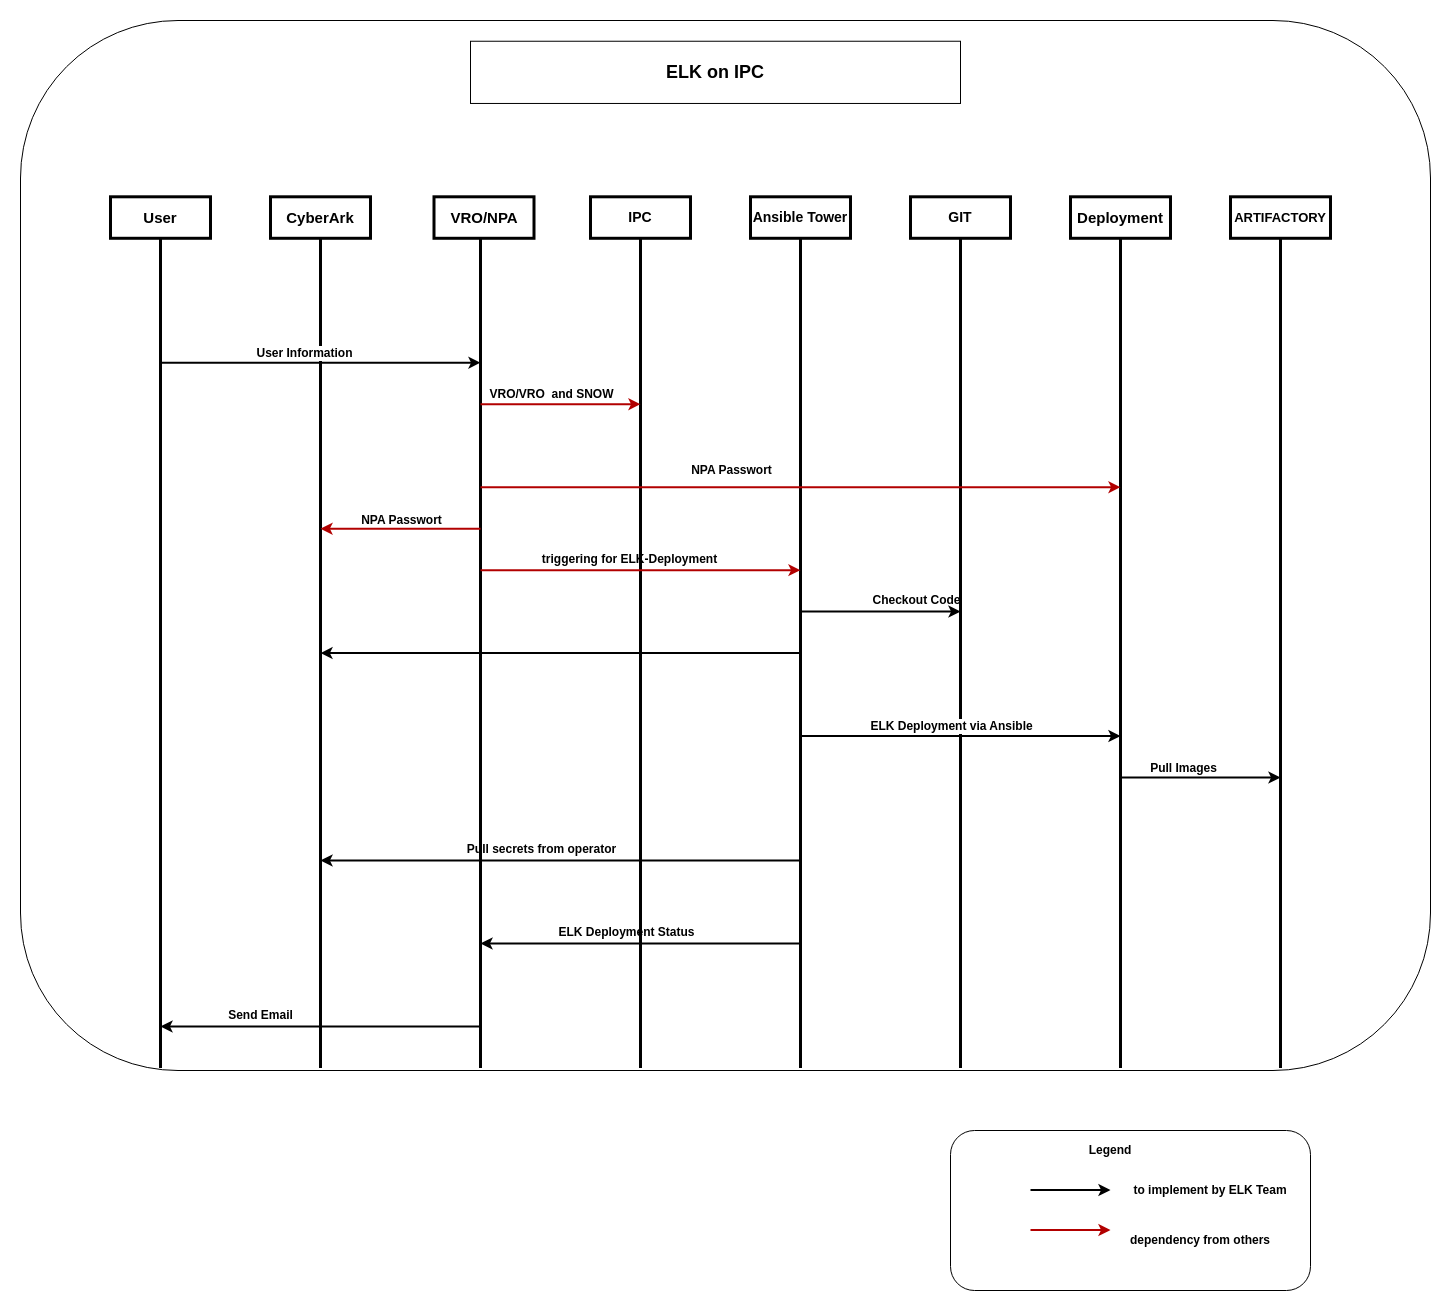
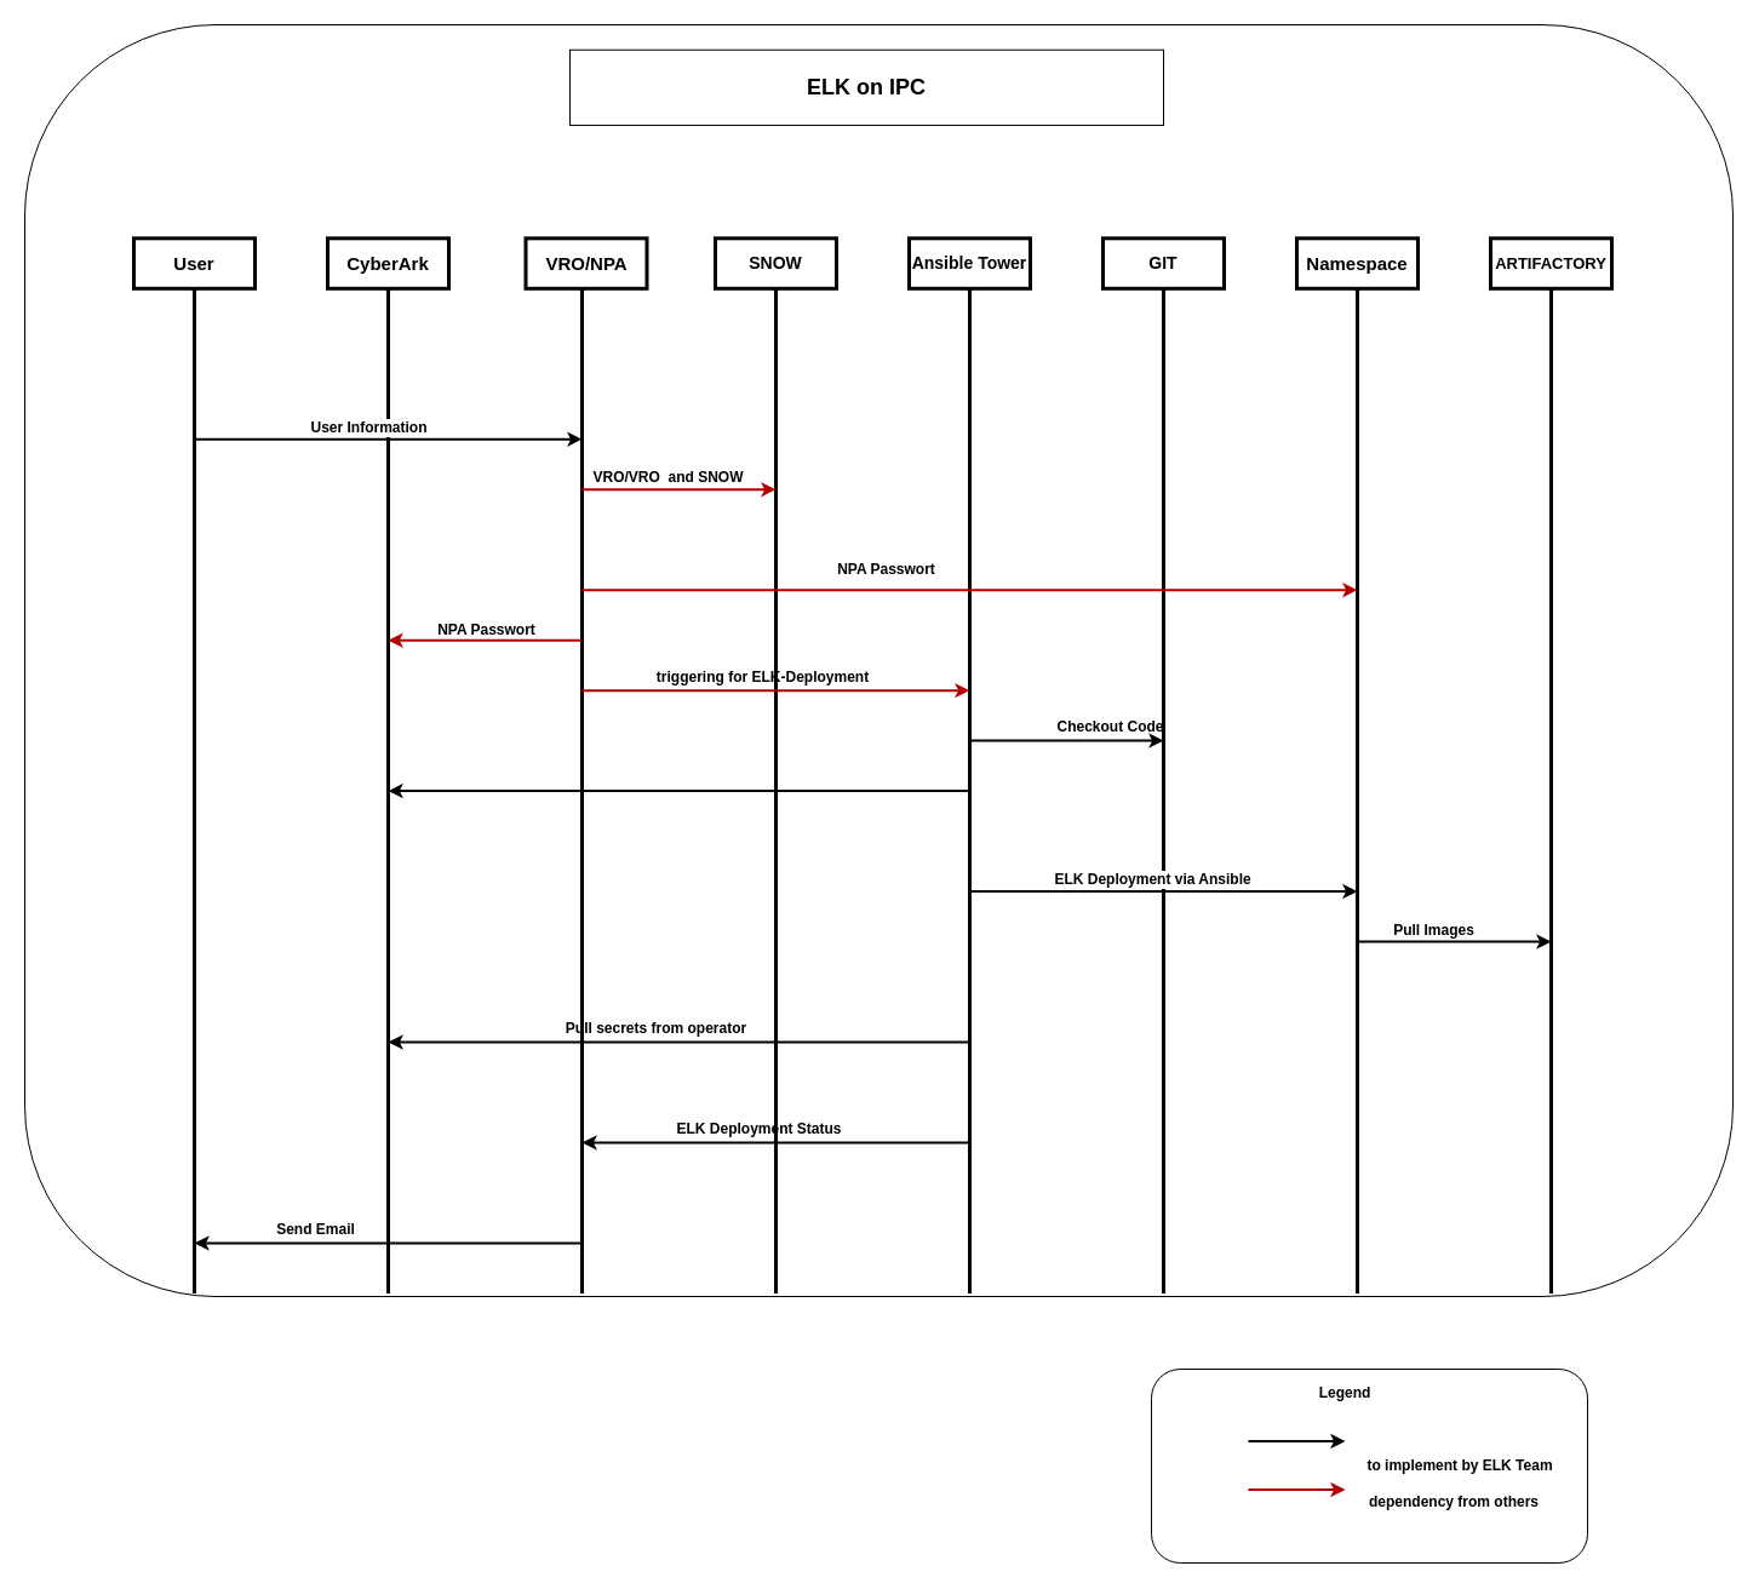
- <mxCell id="17" value="&lt;font style=&quot;font-size: 14px&quot;&gt;&lt;b&gt;IPC&lt;/b&gt;&lt;/font&gt;" style="rounded=0;whiteSpace=wrap;html=1;strokeWidth=3;" parent="1" vertex="1"><mxGeometry x="590" y="196.296" width="100" height="41.481" as="geometry" /></mxCell>
+ <mxCell id="17" value="&lt;font style=&quot;font-size: 14px&quot;&gt;&lt;b&gt;SNOW&lt;/b&gt;&lt;/font&gt;" style="rounded=0;whiteSpace=wrap;html=1;strokeWidth=3;" parent="1" vertex="1"><mxGeometry x="590" y="196.296" width="100" height="41.481" as="geometry" /></mxCell>
- <mxCell id="20" value="&lt;font size=&quot;1&quot;&gt;&lt;b style=&quot;font-size: 15px&quot;&gt;Deployment&lt;/b&gt;&lt;/font&gt;" style="rounded=0;whiteSpace=wrap;html=1;strokeWidth=3;" parent="1" vertex="1"><mxGeometry x="1070" y="196.296" width="100" height="41.481" as="geometry" /></mxCell>
+ <mxCell id="20" value="&lt;font size=&quot;1&quot;&gt;&lt;b style=&quot;font-size: 15px&quot;&gt;Namespace&lt;/b&gt;&lt;/font&gt;" style="rounded=0;whiteSpace=wrap;html=1;strokeWidth=3;" parent="1" vertex="1"><mxGeometry x="1070" y="196.296" width="100" height="41.481" as="geometry" /></mxCell>
- <mxCell id="45" value="&lt;b&gt;to implement by ELK Team&lt;/b&gt;" style="text;html=1;strokeColor=none;fillColor=none;align=center;verticalAlign=middle;whiteSpace=wrap;rounded=0;" vertex="1" parent="1"><mxGeometry x="1130" y="1180" width="160" height="20" as="geometry" /></mxCell>
+ <mxCell id="45" value="&lt;b&gt;to implement by ELK Team&lt;/b&gt;" style="text;html=1;strokeColor=none;fillColor=none;align=center;verticalAlign=middle;whiteSpace=wrap;rounded=0;" vertex="1" parent="1"><mxGeometry x="1125" y="1200" width="160" height="20" as="geometry" /></mxCell>
